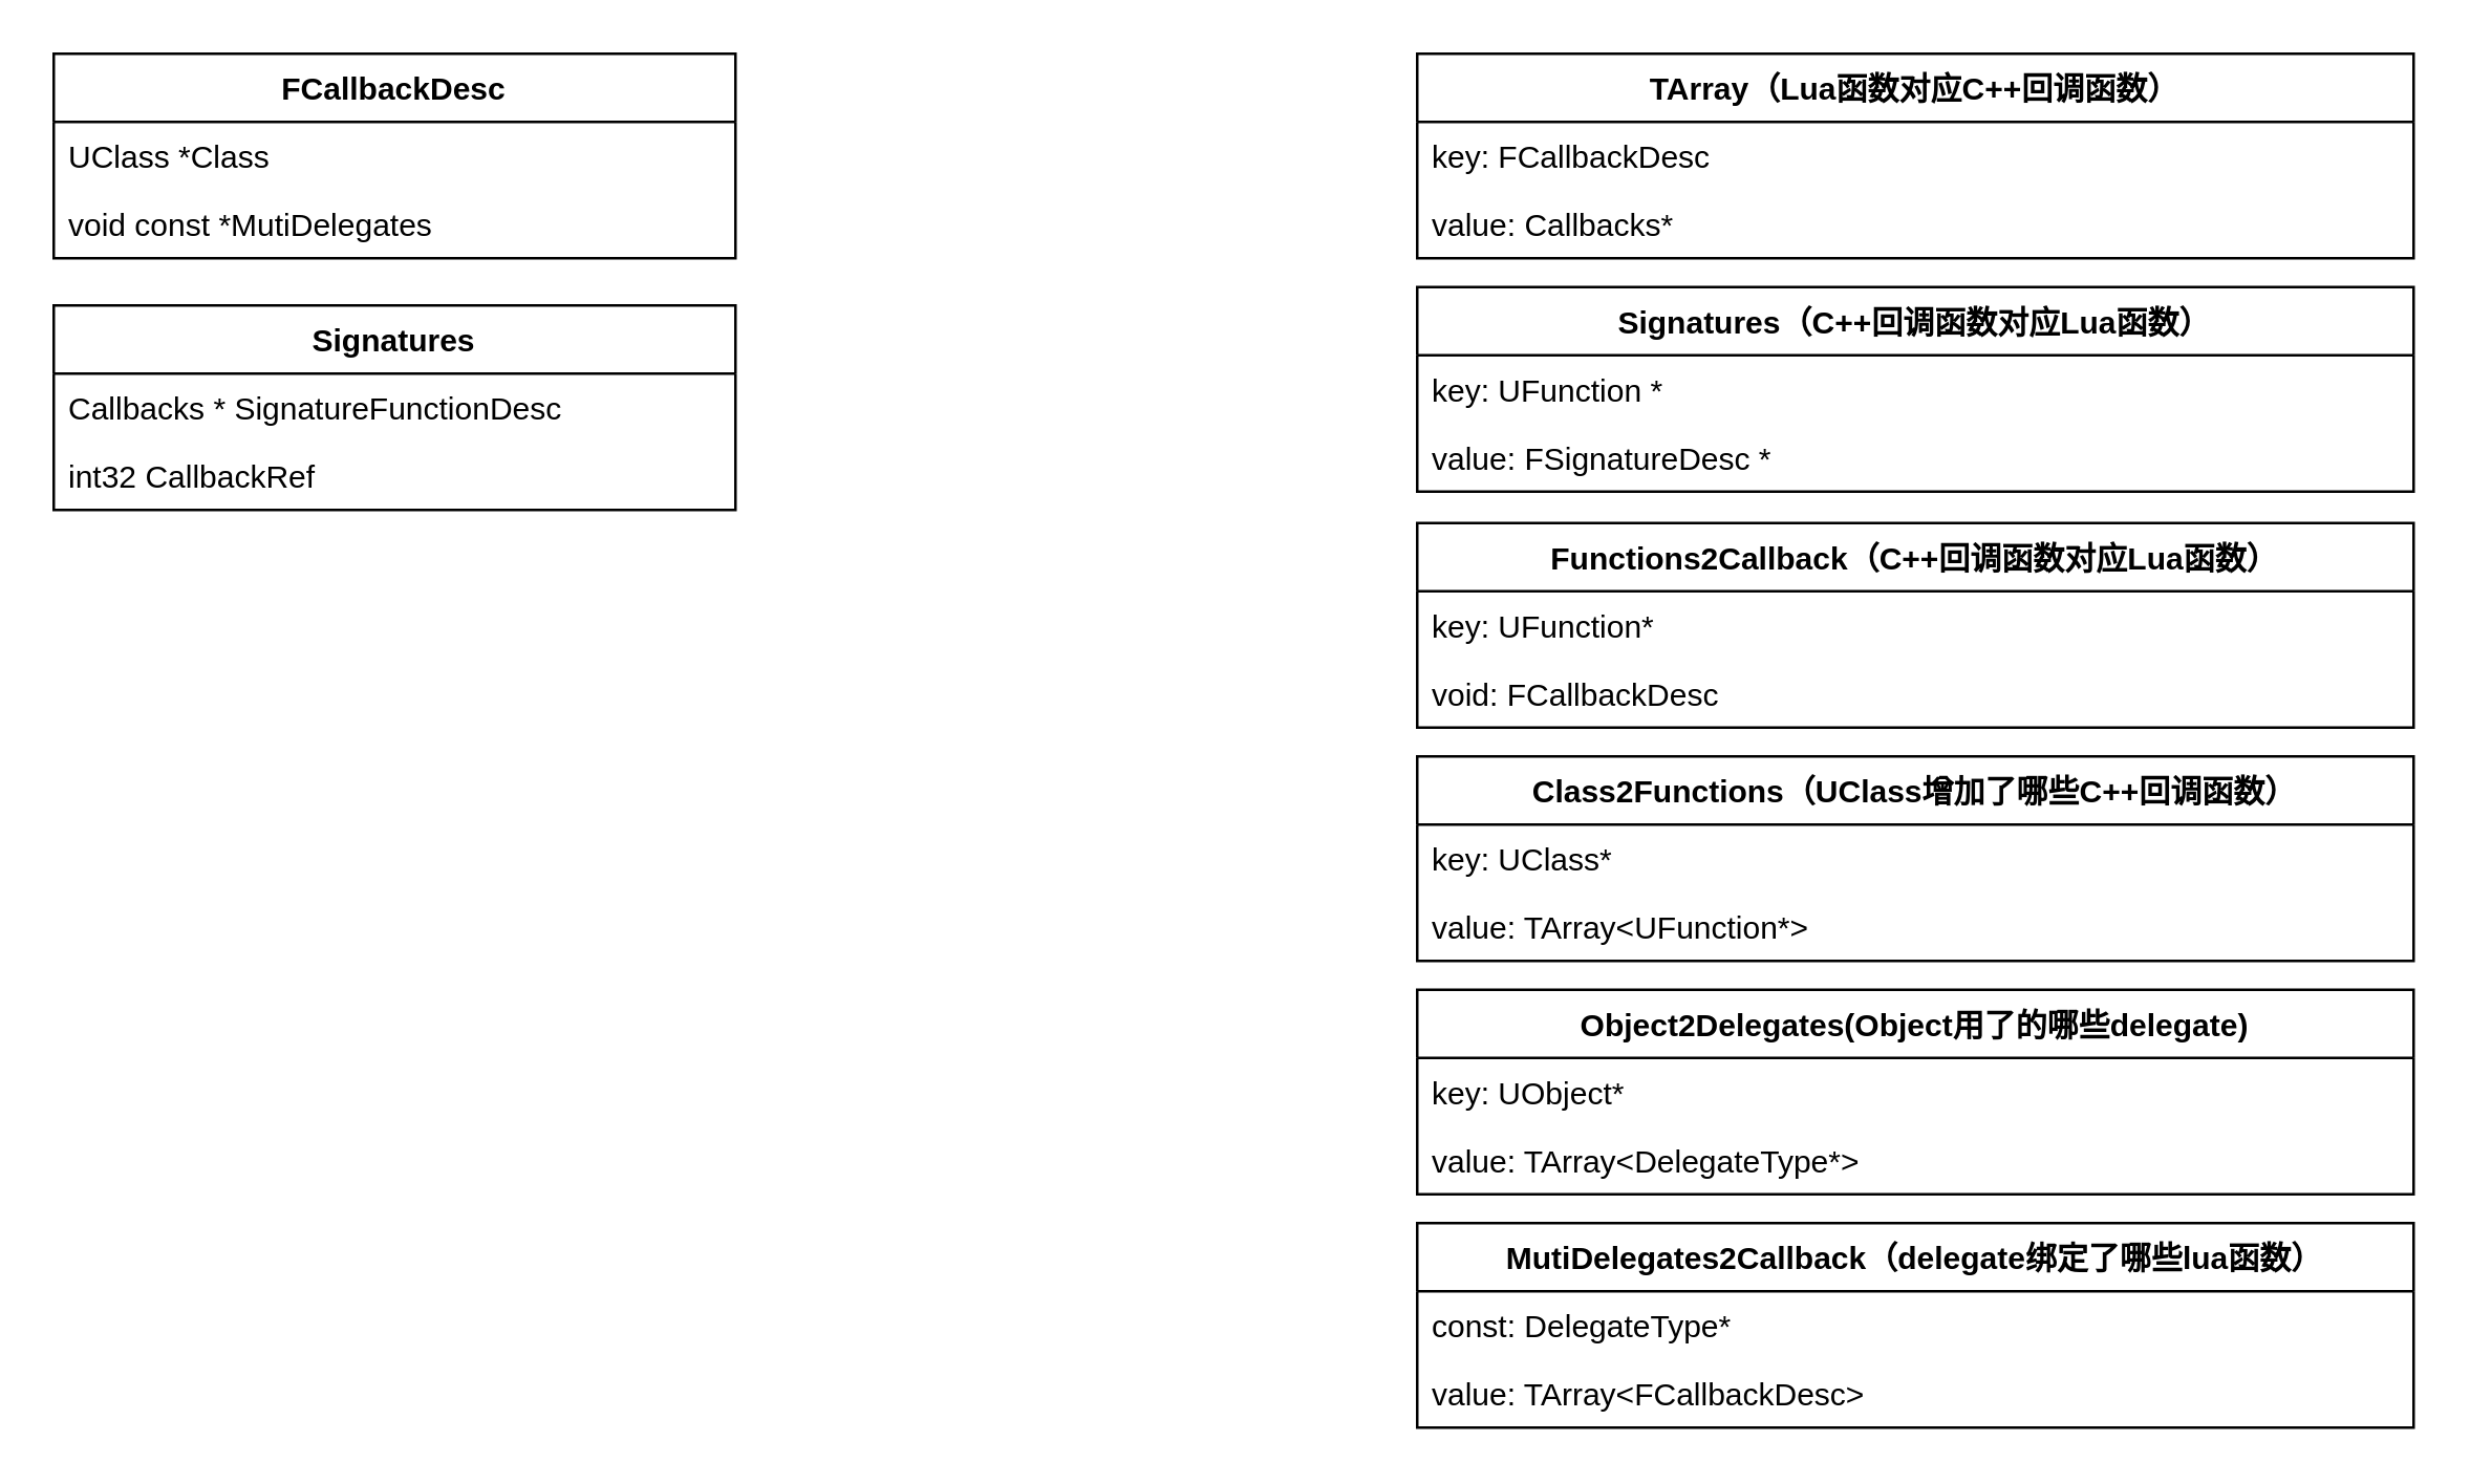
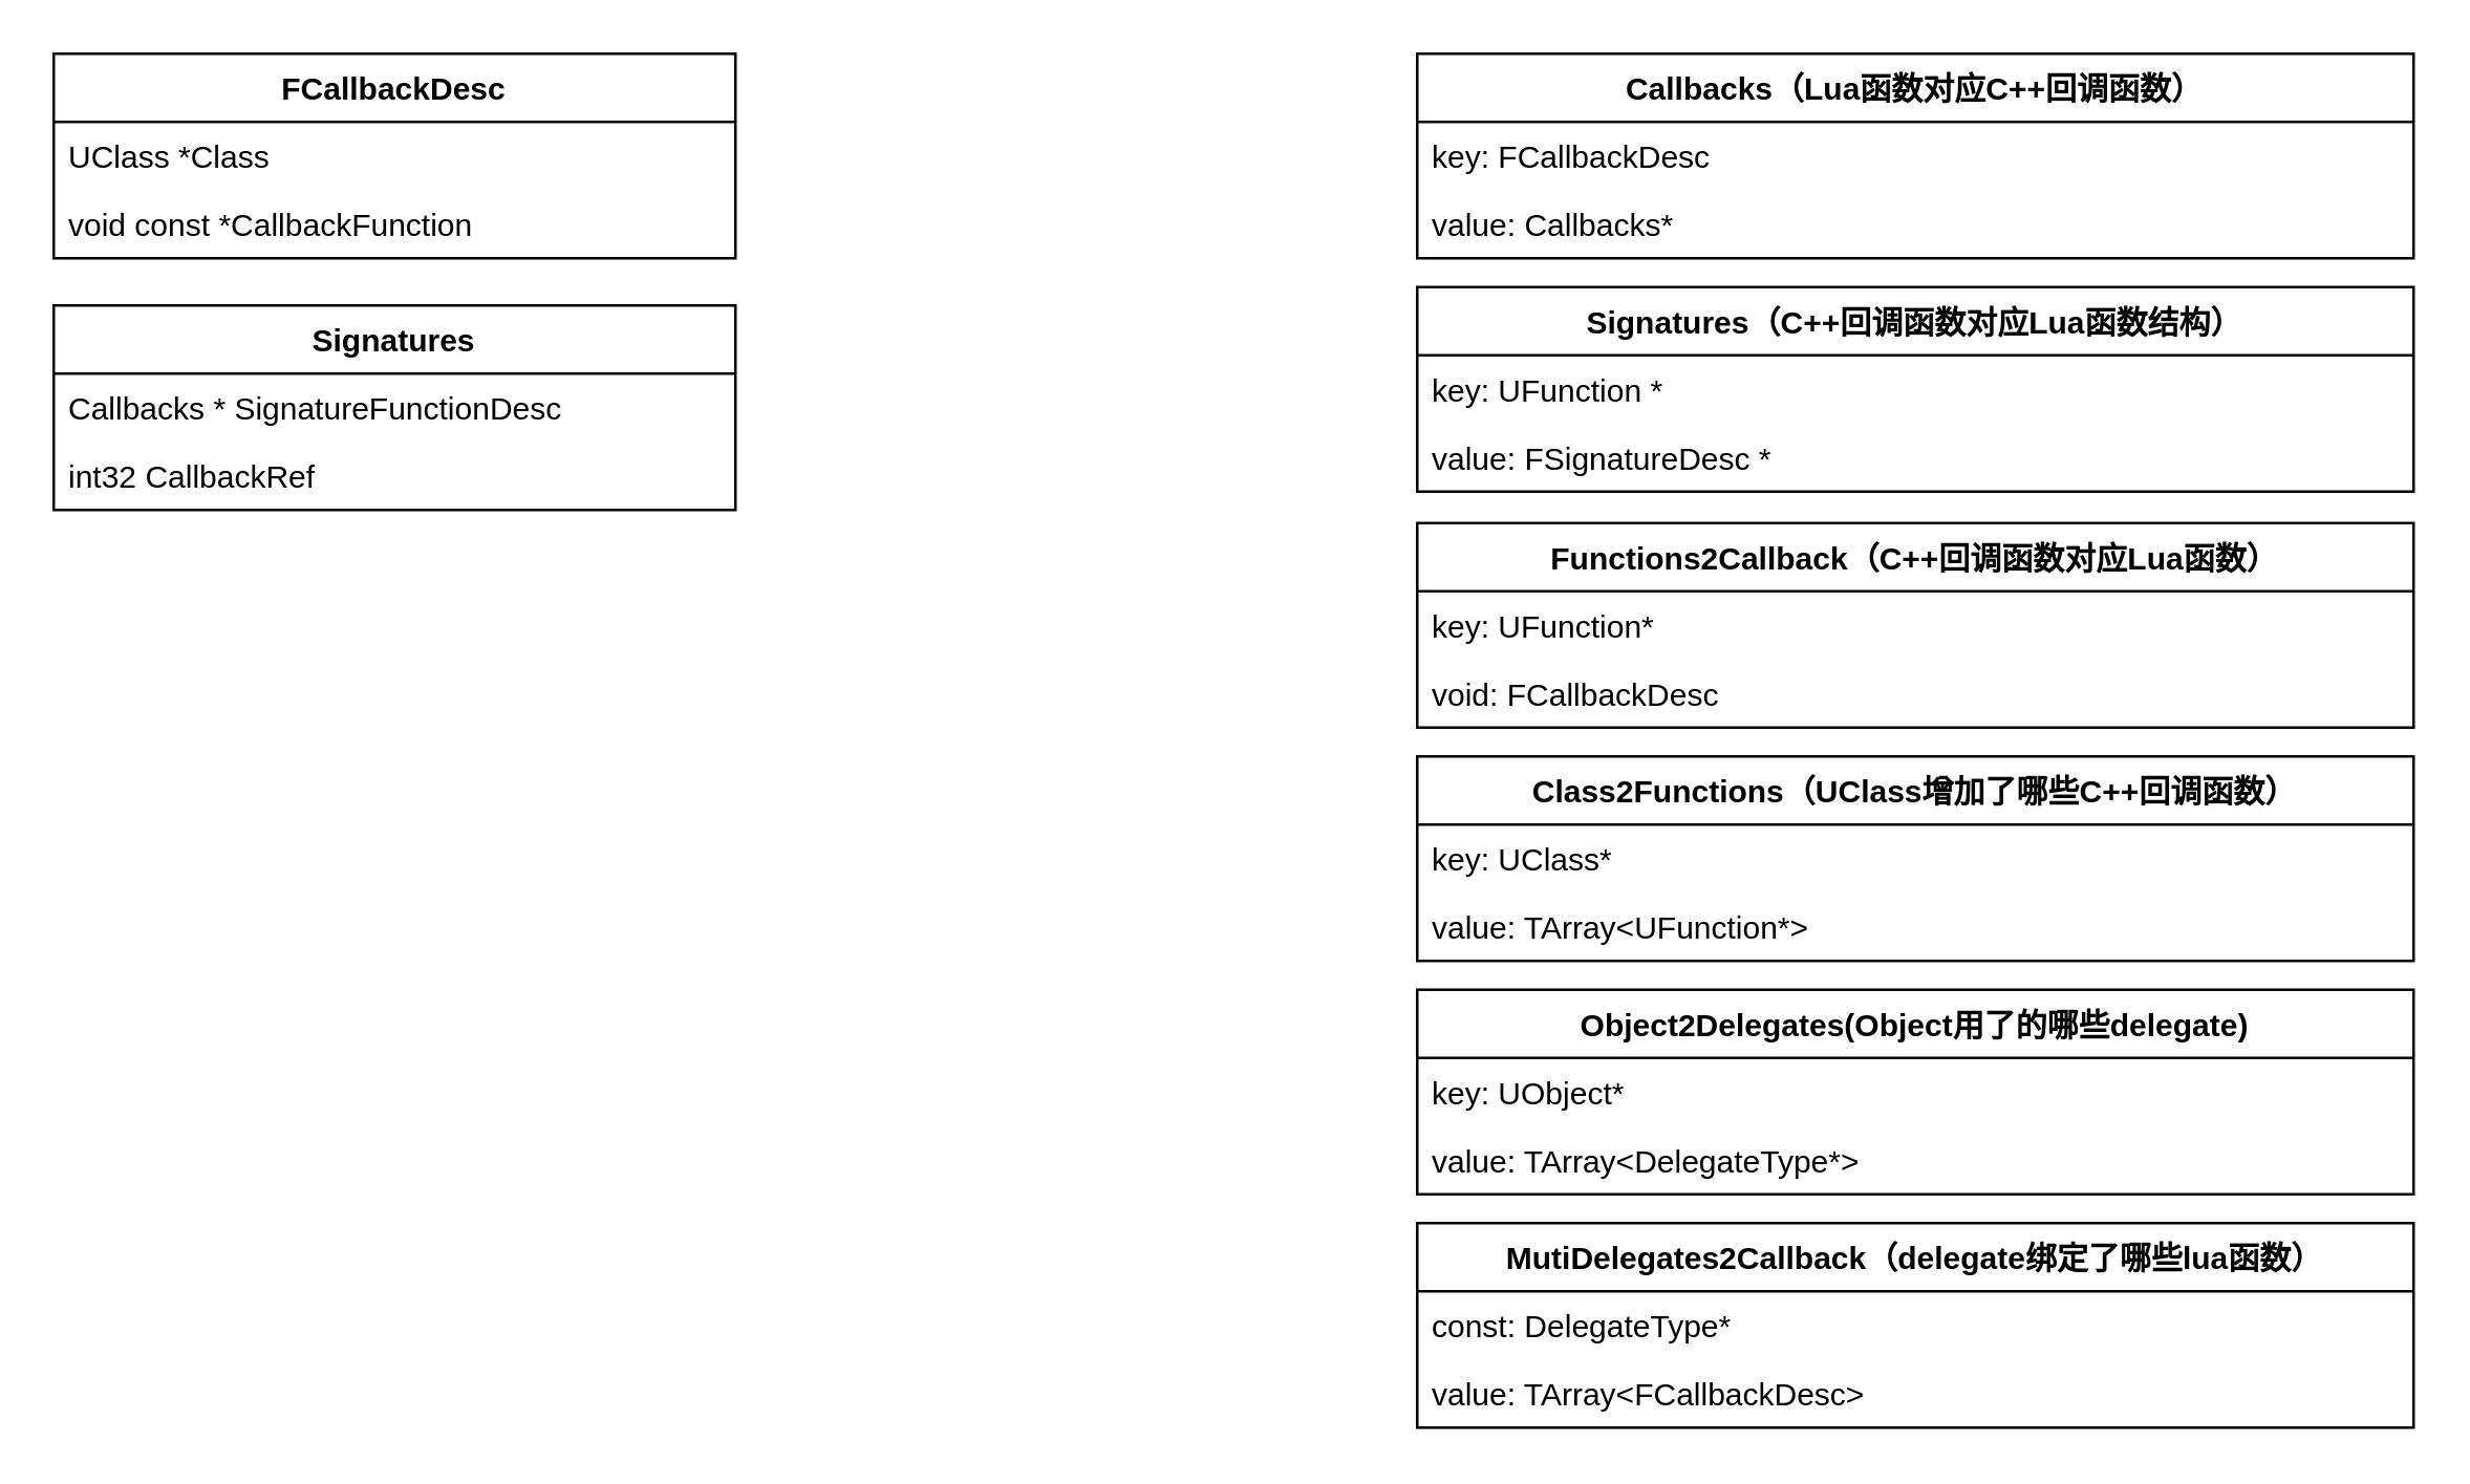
- <mxCell id="5" value="TArray（Lua函数对应C++回调函数）" style="swimlane;fontStyle=1;align=center;verticalAlign=top;childLayout=stackLayout;horizontal=1;startSize=26;horizontalStack=0;resizeParent=1;resizeParentMax=0;resizeLast=0;collapsible=1;marginBottom=0;" vertex="1" parent="1"><mxGeometry x="540" y="20" width="380" height="78" as="geometry"><mxRectangle x="60" y="640" width="120" height="26" as="alternateBounds" /></mxGeometry></mxCell>
+ <mxCell id="5" value="Callbacks（Lua函数对应C++回调函数）" style="swimlane;fontStyle=1;align=center;verticalAlign=top;childLayout=stackLayout;horizontal=1;startSize=26;horizontalStack=0;resizeParent=1;resizeParentMax=0;resizeLast=0;collapsible=1;marginBottom=0;" vertex="1" parent="1"><mxGeometry x="540" y="20" width="380" height="78" as="geometry"><mxRectangle x="60" y="640" width="120" height="26" as="alternateBounds" /></mxGeometry></mxCell>
- <mxCell id="4" value="void const *MutiDelegates" style="text;strokeColor=none;fillColor=none;align=left;verticalAlign=top;spacingLeft=4;spacingRight=4;overflow=hidden;rotatable=0;points=[[0,0.5],[1,0.5]];portConstraint=eastwest;" vertex="1" parent="2"><mxGeometry y="52" width="260" height="26" as="geometry" /></mxCell>
+ <mxCell id="4" value="void const *CallbackFunction" style="text;strokeColor=none;fillColor=none;align=left;verticalAlign=top;spacingLeft=4;spacingRight=4;overflow=hidden;rotatable=0;points=[[0,0.5],[1,0.5]];portConstraint=eastwest;" vertex="1" parent="2"><mxGeometry y="52" width="260" height="26" as="geometry" /></mxCell>
- <mxCell id="11" value="Signatures（C++回调函数对应Lua函数）" style="swimlane;fontStyle=1;align=center;verticalAlign=top;childLayout=stackLayout;horizontal=1;startSize=26;horizontalStack=0;resizeParent=1;resizeParentMax=0;resizeLast=0;collapsible=1;marginBottom=0;" vertex="1" parent="1"><mxGeometry x="540" y="109" width="380" height="78" as="geometry"><mxRectangle x="60" y="640" width="120" height="26" as="alternateBounds" /></mxGeometry></mxCell>
+ <mxCell id="11" value="Signatures（C++回调函数对应Lua函数结构）" style="swimlane;fontStyle=1;align=center;verticalAlign=top;childLayout=stackLayout;horizontal=1;startSize=26;horizontalStack=0;resizeParent=1;resizeParentMax=0;resizeLast=0;collapsible=1;marginBottom=0;" vertex="1" parent="1"><mxGeometry x="540" y="109" width="380" height="78" as="geometry"><mxRectangle x="60" y="640" width="120" height="26" as="alternateBounds" /></mxGeometry></mxCell>
